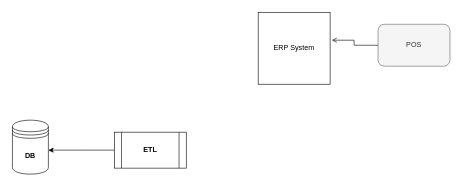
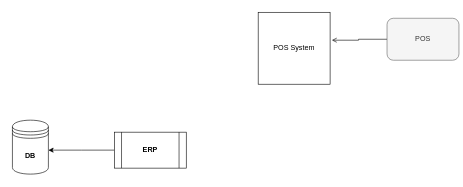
- <mxCell id="3" value="POS" style="rounded=1;whiteSpace=wrap;html=1;fillColor=#f5f5f5;strokeColor=#666666;fontColor=#333333;" vertex="1" parent="1"><mxGeometry x="630" y="40" width="120" height="70" as="geometry" /></mxCell>
+ <mxCell id="3" value="POS" style="rounded=1;whiteSpace=wrap;html=1;fillColor=#f5f5f5;strokeColor=#666666;fontColor=#333333;" vertex="1" parent="1"><mxGeometry x="645" y="30" width="120" height="70" as="geometry" /></mxCell>
- <mxCell id="4" value="ERP System" style="whiteSpace=wrap;html=1;aspect=fixed;" vertex="1" parent="1"><mxGeometry x="430" y="20" width="120" height="120" as="geometry" /></mxCell>
+ <mxCell id="4" value="POS System" style="whiteSpace=wrap;html=1;aspect=fixed;" vertex="1" parent="1"><mxGeometry x="430" y="20" width="120" height="120" as="geometry" /></mxCell>
- <mxCell id="6" value="&lt;b&gt;ETL&lt;/b&gt;" style="shape=process;whiteSpace=wrap;html=1;backgroundOutline=1;" vertex="1" parent="1"><mxGeometry x="190" y="220" width="120" height="60" as="geometry" /></mxCell>
+ <mxCell id="6" value="&lt;b&gt;ERP&lt;/b&gt;" style="shape=process;whiteSpace=wrap;html=1;backgroundOutline=1;" vertex="1" parent="1"><mxGeometry x="190" y="220" width="120" height="60" as="geometry" /></mxCell>
